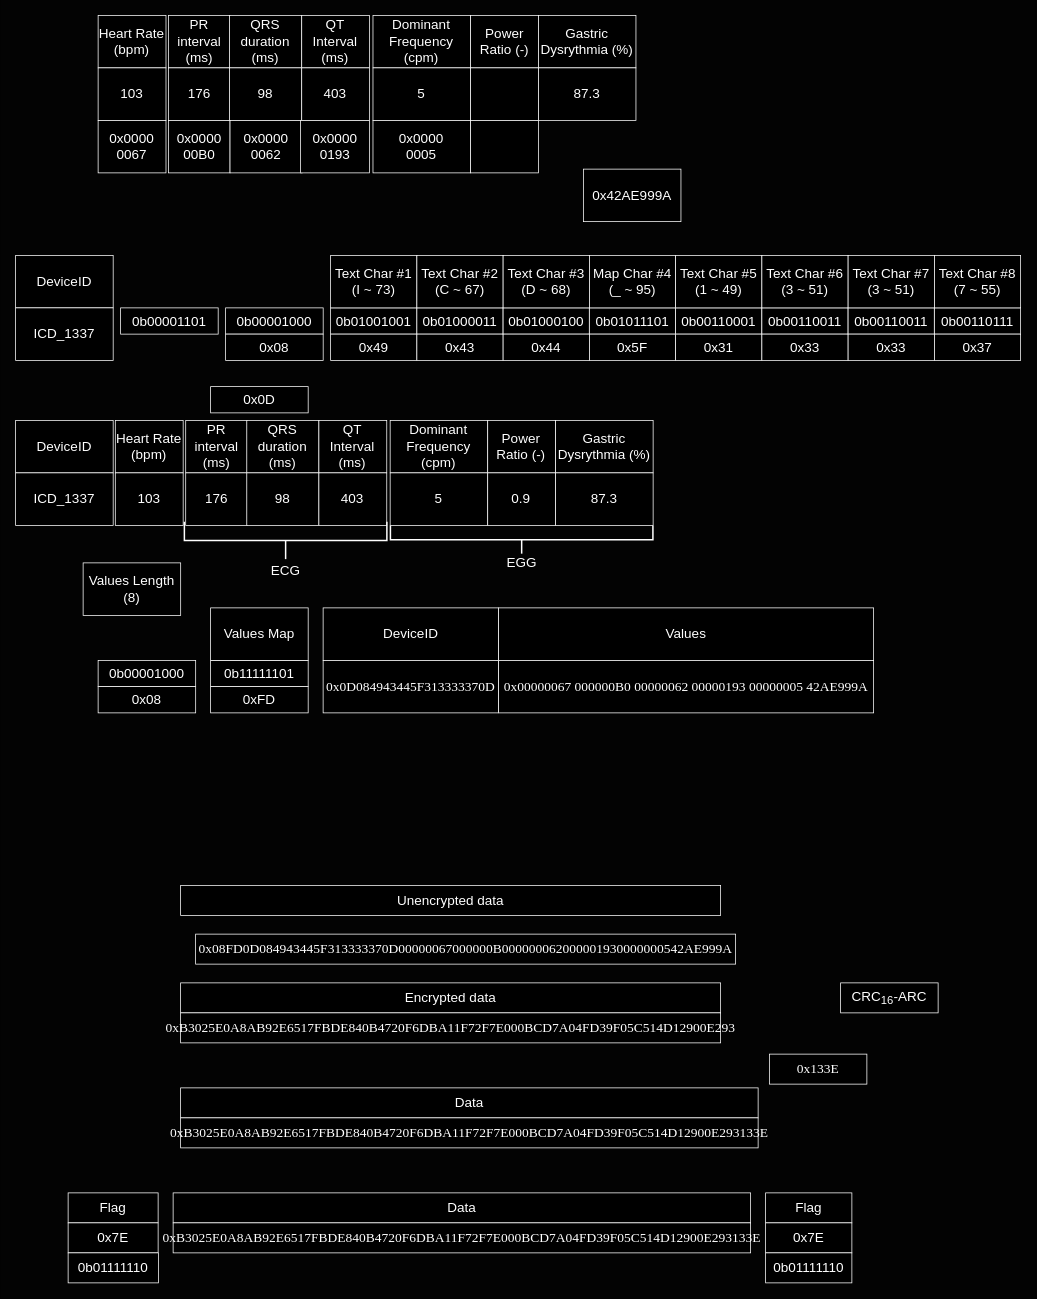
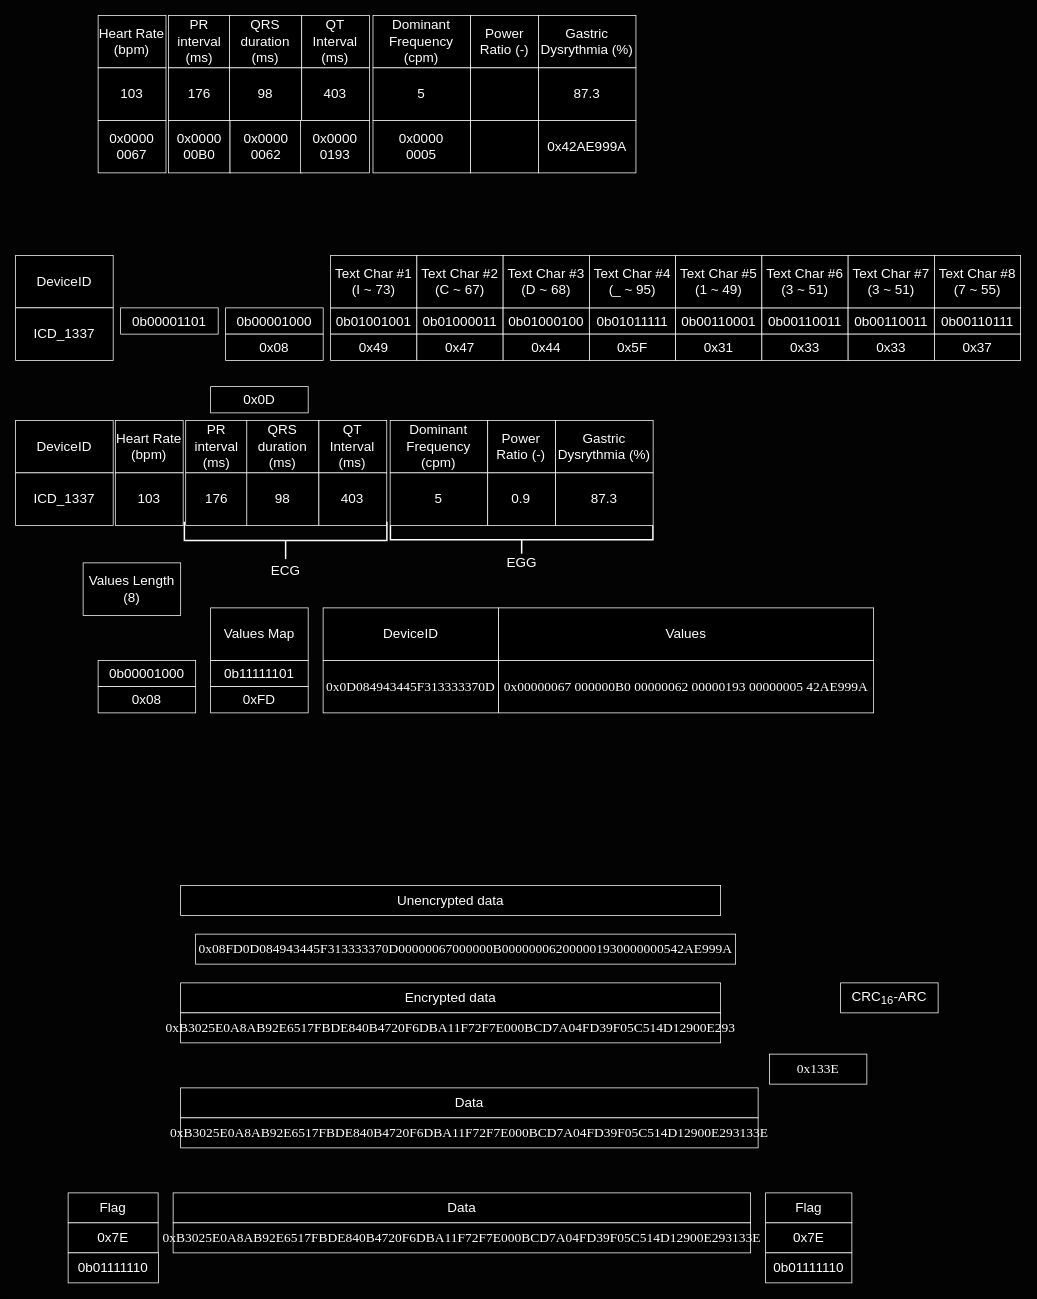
- <mxCell id="95" value="0x42AE999A" style="rounded=0;whiteSpace=wrap;html=1;strokeColor=#FFFFFF;fontColor=#FFFFFF;fillColor=#000000;fontSize=18;" parent="1" vertex="1"><mxGeometry x="777.03" y="225" width="130.073" height="70" as="geometry" /></mxCell>
+ <mxCell id="95" value="0x42AE999A" style="rounded=0;whiteSpace=wrap;html=1;strokeColor=#FFFFFF;fontColor=#FFFFFF;fillColor=#000000;fontSize=18;" parent="1" vertex="1"><mxGeometry x="717.03" y="160" width="130.073" height="70" as="geometry" /></mxCell>
- <mxCell id="52" value="Map Char #4&lt;br&gt;(_ ~ 95)" style="rounded=0;whiteSpace=wrap;html=1;strokeColor=#FFFFFF;fontColor=#FFFFFF;fillColor=#000000;fontSize=18;" parent="49" vertex="1"><mxGeometry width="115.001" height="70" as="geometry" /></mxCell>
+ <mxCell id="52" value="Text Char #4&lt;br&gt;(_ ~ 95)" style="rounded=0;whiteSpace=wrap;html=1;strokeColor=#FFFFFF;fontColor=#FFFFFF;fillColor=#000000;fontSize=18;" parent="49" vertex="1"><mxGeometry width="115.001" height="70" as="geometry" /></mxCell>
- <mxCell id="50" value="0b01011101" style="rounded=0;whiteSpace=wrap;html=1;strokeColor=#FFFFFF;fontColor=#FFFFFF;fillColor=#000000;fontSize=18;" parent="49" vertex="1"><mxGeometry x="1.137e-13" y="70" width="114.875" height="35" as="geometry" /></mxCell>
+ <mxCell id="50" value="0b01011111" style="rounded=0;whiteSpace=wrap;html=1;strokeColor=#FFFFFF;fontColor=#FFFFFF;fillColor=#000000;fontSize=18;" parent="49" vertex="1"><mxGeometry x="1.137e-13" y="70" width="114.875" height="35" as="geometry" /></mxCell>
- <mxCell id="43" value="0x43" style="rounded=0;whiteSpace=wrap;html=1;strokeColor=#FFFFFF;fontColor=#FFFFFF;fillColor=#000000;fontSize=18;" parent="41" vertex="1"><mxGeometry y="105" width="114.999" height="35" as="geometry" /></mxCell>
+ <mxCell id="43" value="0x47" style="rounded=0;whiteSpace=wrap;html=1;strokeColor=#FFFFFF;fontColor=#FFFFFF;fillColor=#000000;fontSize=18;" parent="41" vertex="1"><mxGeometry y="105" width="114.999" height="35" as="geometry" /></mxCell>
